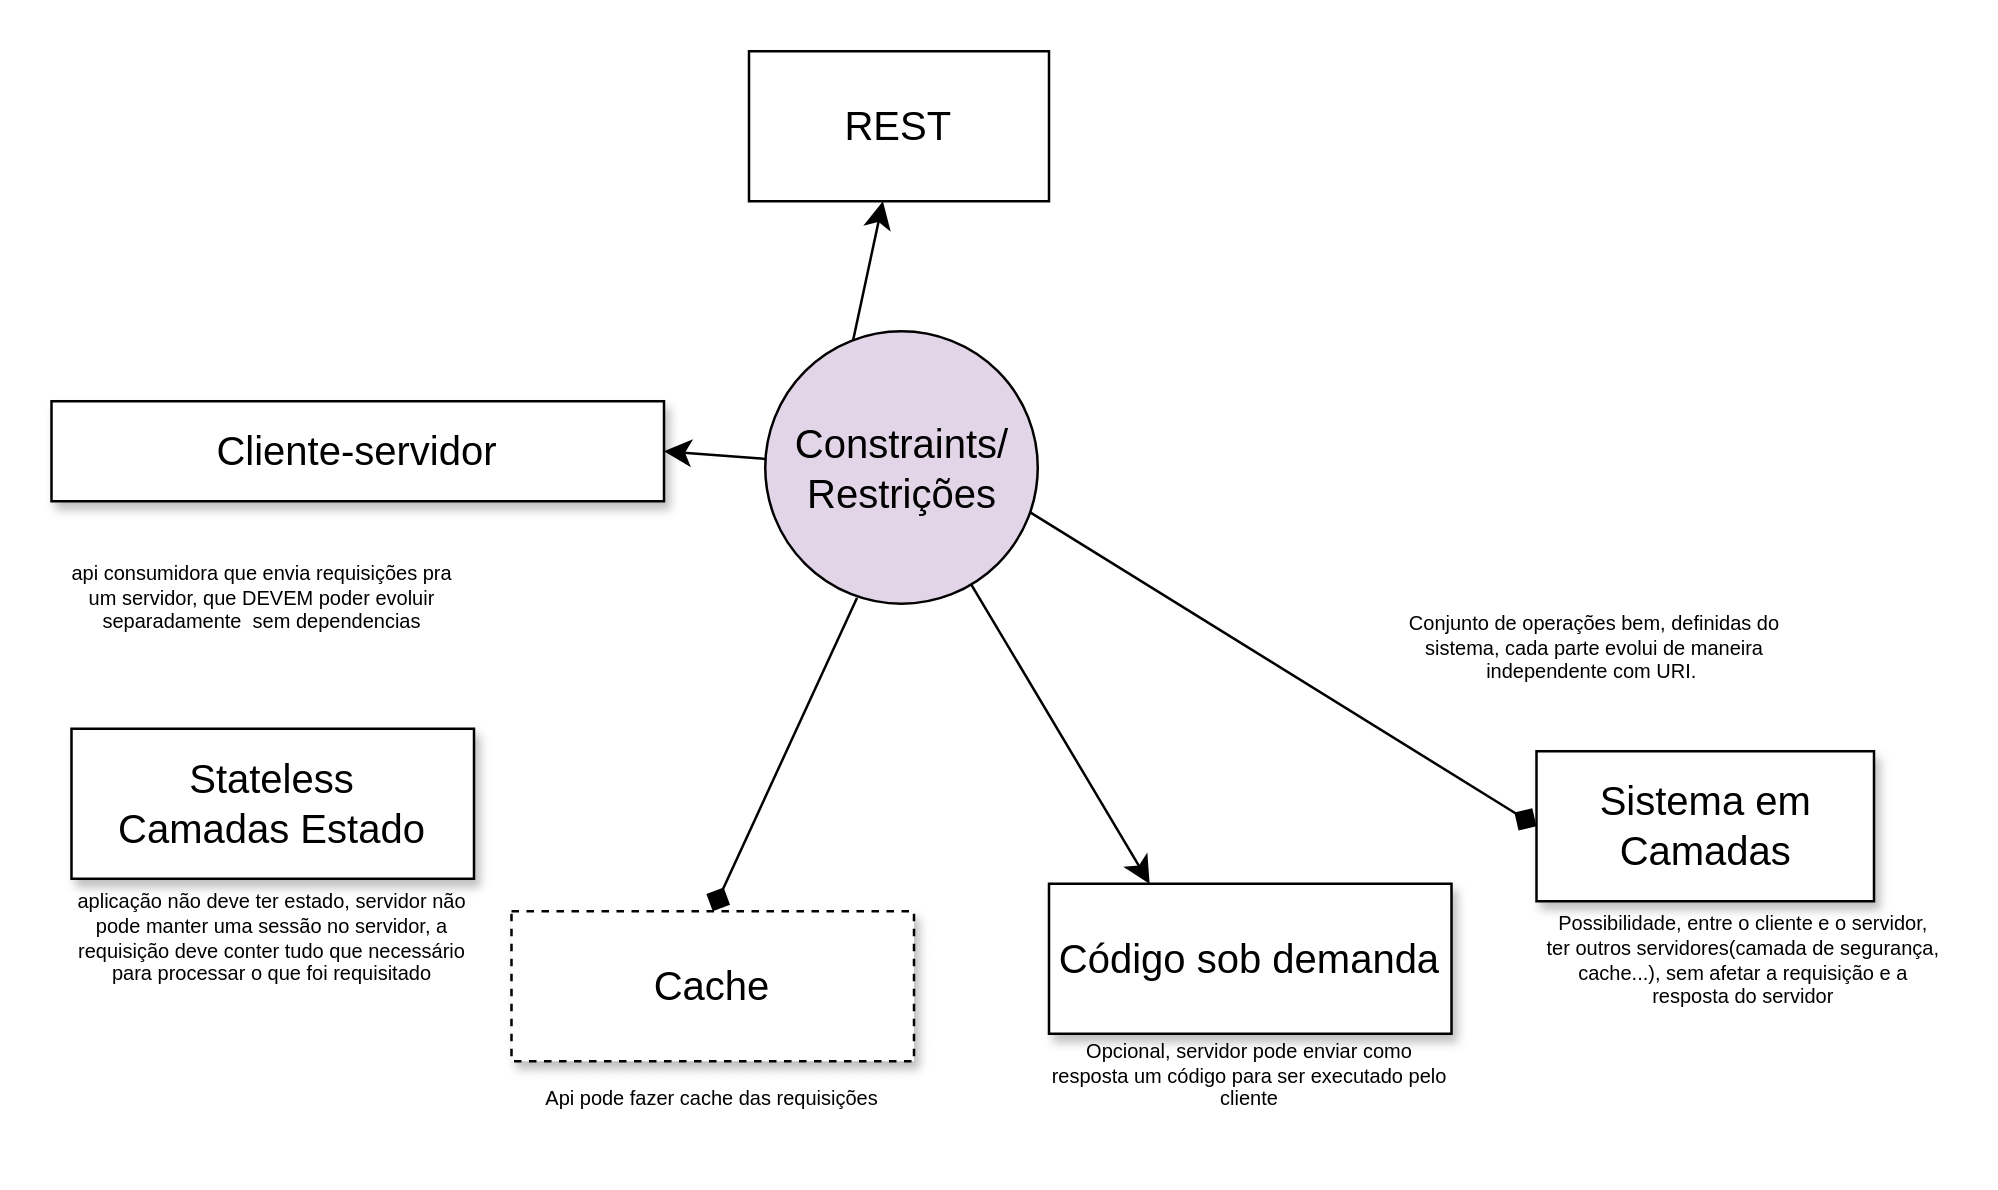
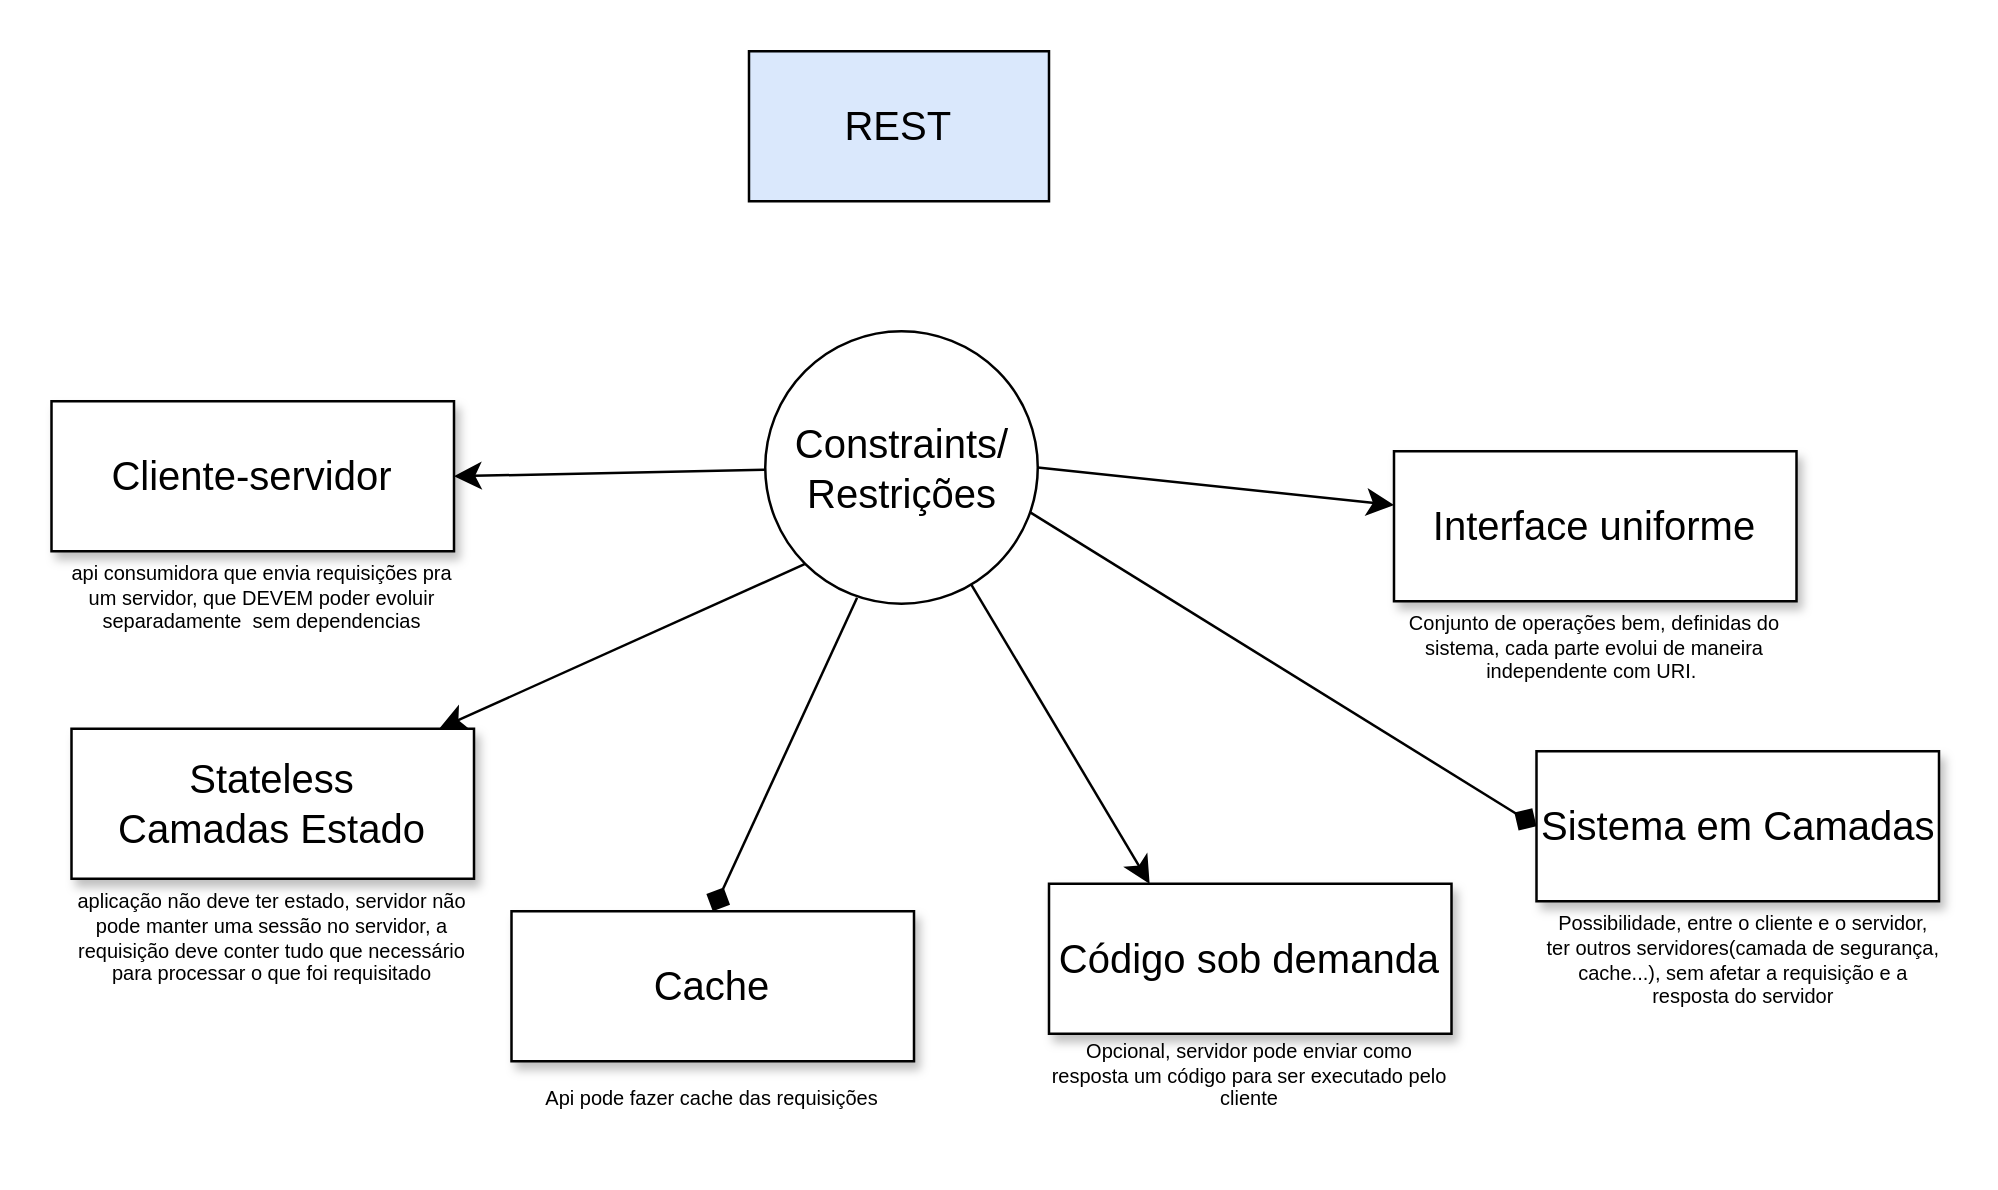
- <mxCell id="3" value="REST" style="rounded=0;whiteSpace=wrap;html=1;fontSize=16;" vertex="1" parent="2"><mxGeometry width="120" height="60" as="geometry" /></mxCell>
+ <mxCell id="3" value="REST" style="rounded=0;whiteSpace=wrap;html=1;fontSize=16;fillColor=#dae8fc;" vertex="1" parent="2"><mxGeometry width="120" height="60" as="geometry" /></mxCell>
- <mxCell id="4" style="edgeStyle=none;curved=1;rounded=0;orthogonalLoop=1;jettySize=auto;html=1;exitX=0;exitY=1;exitDx=0;exitDy=0;fontSize=12;startSize=8;endSize=8;" edge="1" parent="1" source="10" target="3"><mxGeometry relative="1" as="geometry" /></mxCell>
+ <mxCell id="4" style="edgeStyle=none;curved=1;rounded=0;orthogonalLoop=1;jettySize=auto;html=1;exitX=0;exitY=1;exitDx=0;exitDy=0;fontSize=12;startSize=8;endSize=8;" edge="1" parent="1" source="10" target="13"><mxGeometry relative="1" as="geometry" /></mxCell>
- <mxCell id="11" value="Cliente-servidor" style="rounded=0;whiteSpace=wrap;html=1;shadow=1;fontSize=16;" vertex="1" parent="1"><mxGeometry x="20" y="160" width="245" height="40" as="geometry" /></mxCell>
+ <mxCell id="11" value="Cliente-servidor" style="rounded=0;whiteSpace=wrap;html=1;shadow=1;fontSize=16;" vertex="1" parent="1"><mxGeometry x="20" y="160" width="161" height="60" as="geometry" /></mxCell>
- <mxCell id="10" value="Constraints/&lt;br&gt;Restrições" style="ellipse;whiteSpace=wrap;html=1;aspect=fixed;fontSize=16;fillColor=#e1d5e7;" vertex="1" parent="1"><mxGeometry x="305.5" y="132" width="109" height="109" as="geometry" /></mxCell>
+ <mxCell id="10" value="Constraints/&lt;br&gt;Restrições" style="ellipse;whiteSpace=wrap;html=1;aspect=fixed;fontSize=16;" vertex="1" parent="1"><mxGeometry x="305.5" y="132" width="109" height="109" as="geometry" /></mxCell>
+ <mxCell id="7" style="edgeStyle=none;curved=1;rounded=0;orthogonalLoop=1;jettySize=auto;html=1;exitX=1;exitY=0.5;exitDx=0;exitDy=0;fontSize=12;startSize=8;endSize=8;" edge="1" parent="1" source="10" target="17"><mxGeometry relative="1" as="geometry" /></mxCell>
+ <mxCell id="17" value="Interface uniforme" style="rounded=0;whiteSpace=wrap;html=1;shadow=1;fontSize=16;" vertex="1" parent="1"><mxGeometry x="557" y="180" width="161" height="60" as="geometry" /></mxCell>
- <mxCell id="19" value="Sistema em Camadas" style="rounded=0;whiteSpace=wrap;html=1;shadow=1;fontSize=16;spacingLeft=1;" vertex="1" parent="1"><mxGeometry x="614" y="300" width="135" height="60" as="geometry" /></mxCell>
+ <mxCell id="19" value="Sistema em Camadas" style="rounded=0;whiteSpace=wrap;html=1;shadow=1;fontSize=16;spacingLeft=1;" vertex="1" parent="1"><mxGeometry x="614" y="300" width="161" height="60" as="geometry" /></mxCell>
- <mxCell id="15" value="Cache" style="rounded=0;whiteSpace=wrap;html=1;shadow=1;fontSize=16;dashed=1;" vertex="1" parent="1"><mxGeometry x="204" y="364" width="161" height="60" as="geometry" /></mxCell>
+ <mxCell id="15" value="Cache" style="rounded=0;whiteSpace=wrap;html=1;shadow=1;fontSize=16;" vertex="1" parent="1"><mxGeometry x="204" y="364" width="161" height="60" as="geometry" /></mxCell>
